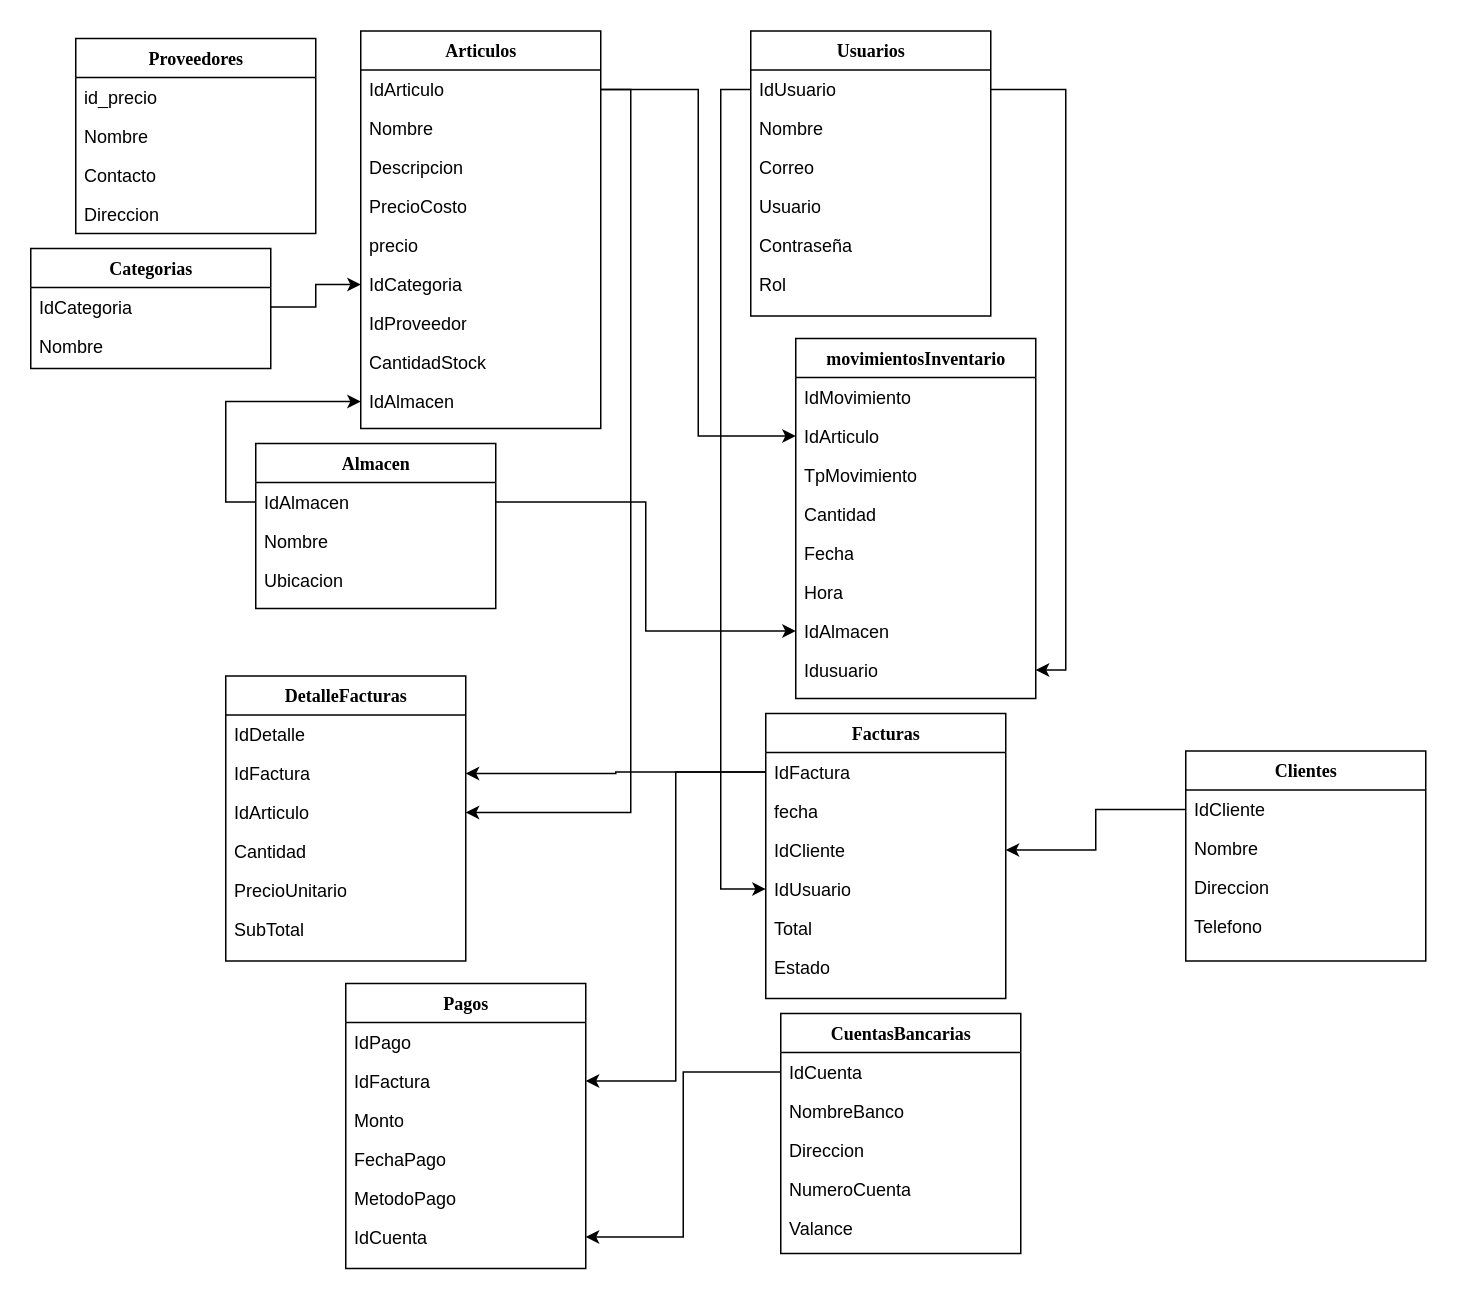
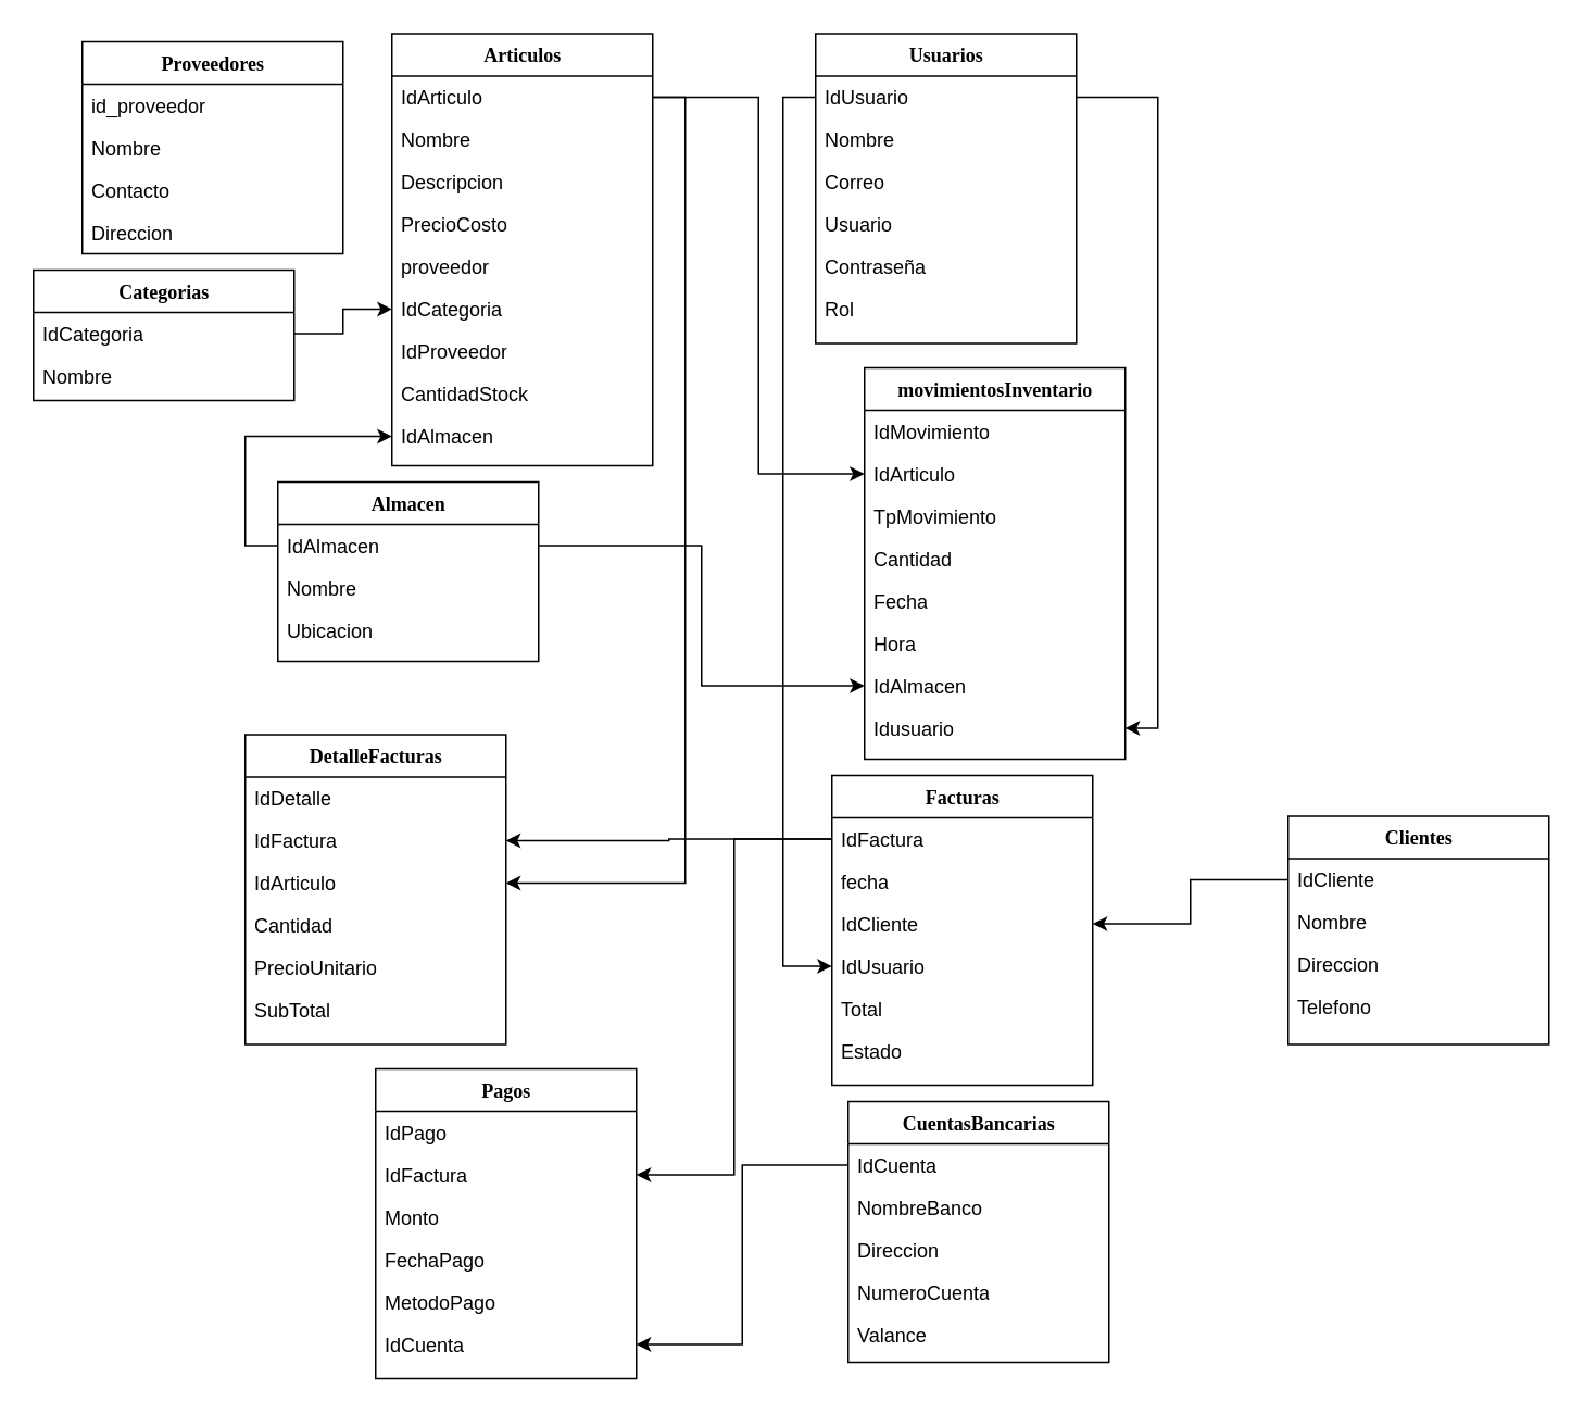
- <mxCell id="25" value="id_precio" style="text;html=1;strokeColor=none;fillColor=none;align=left;verticalAlign=top;spacingLeft=4;spacingRight=4;whiteSpace=wrap;overflow=hidden;rotatable=0;points=[[0,0.5],[1,0.5]];portConstraint=eastwest;" vertex="1" parent="24"><mxGeometry y="26" width="160" height="26" as="geometry" /></mxCell>
+ <mxCell id="25" value="id_proveedor" style="text;html=1;strokeColor=none;fillColor=none;align=left;verticalAlign=top;spacingLeft=4;spacingRight=4;whiteSpace=wrap;overflow=hidden;rotatable=0;points=[[0,0.5],[1,0.5]];portConstraint=eastwest;" vertex="1" parent="24"><mxGeometry y="26" width="160" height="26" as="geometry" /></mxCell>
- <mxCell id="12" value="precio" style="text;html=1;strokeColor=none;fillColor=none;align=left;verticalAlign=top;spacingLeft=4;spacingRight=4;whiteSpace=wrap;overflow=hidden;rotatable=0;points=[[0,0.5],[1,0.5]];portConstraint=eastwest;" vertex="1" parent="7"><mxGeometry y="130" width="160" height="26" as="geometry" /></mxCell>
+ <mxCell id="12" value="proveedor" style="text;html=1;strokeColor=none;fillColor=none;align=left;verticalAlign=top;spacingLeft=4;spacingRight=4;whiteSpace=wrap;overflow=hidden;rotatable=0;points=[[0,0.5],[1,0.5]];portConstraint=eastwest;" vertex="1" parent="7"><mxGeometry y="130" width="160" height="26" as="geometry" /></mxCell>
